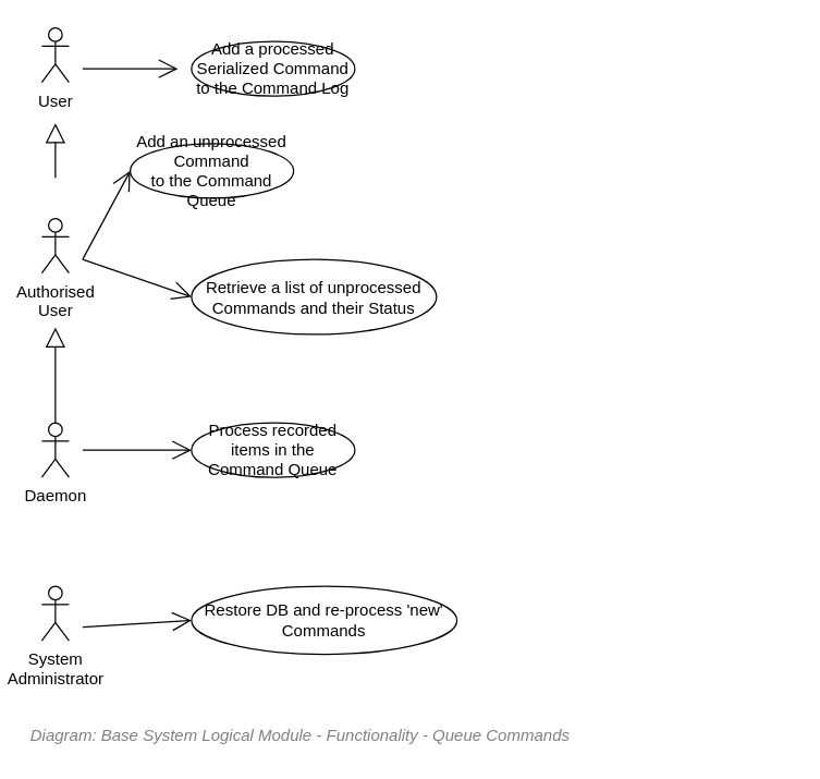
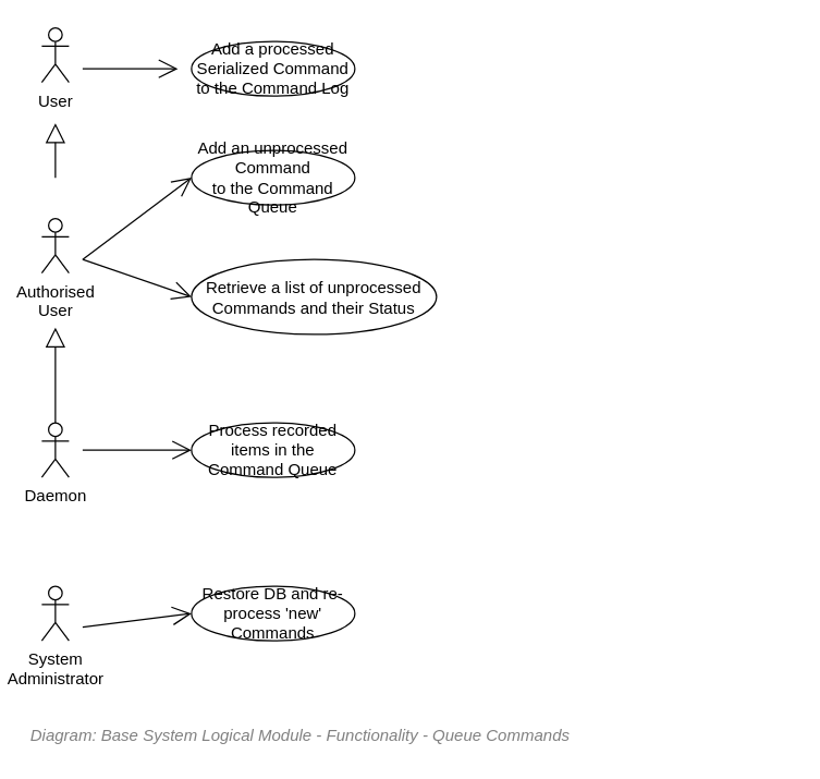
- <mxCell id="14" value="Add an unprocessed Command&lt;br style=&quot;font-size: 12px;&quot;&gt;to the Command Queue" style="ellipse;whiteSpace=wrap;html=1;comic=1;strokeColor=#000000;strokeWidth=1;fillColor=none;gradientColor=#ffffff;fontSize=12;align=center;" vertex="1" parent="1"><mxGeometry x="95" y="105" width="120" height="40" as="geometry" /></mxCell>
+ <mxCell id="14" value="Add an unprocessed Command&lt;br style=&quot;font-size: 12px;&quot;&gt;to the Command Queue" style="ellipse;whiteSpace=wrap;html=1;comic=1;strokeColor=#000000;strokeWidth=1;fillColor=none;gradientColor=#ffffff;fontSize=12;align=center;" vertex="1" parent="1"><mxGeometry x="140" y="110" width="120" height="40" as="geometry" /></mxCell>
- <mxCell id="8" value="Restore DB and re-process 'new' Commands" style="ellipse;whiteSpace=wrap;html=1;comic=1;strokeColor=#000000;strokeWidth=1;fillColor=none;gradientColor=#ffffff;fontSize=12;align=center;" vertex="1" parent="1"><mxGeometry x="140" y="430" width="195" height="50" as="geometry" /></mxCell>
+ <mxCell id="8" value="Restore DB and re-process 'new' Commands" style="ellipse;whiteSpace=wrap;html=1;comic=1;strokeColor=#000000;strokeWidth=1;fillColor=none;gradientColor=#ffffff;fontSize=12;align=center;" vertex="1" parent="1"><mxGeometry x="140" y="430" width="120" height="40" as="geometry" /></mxCell>
